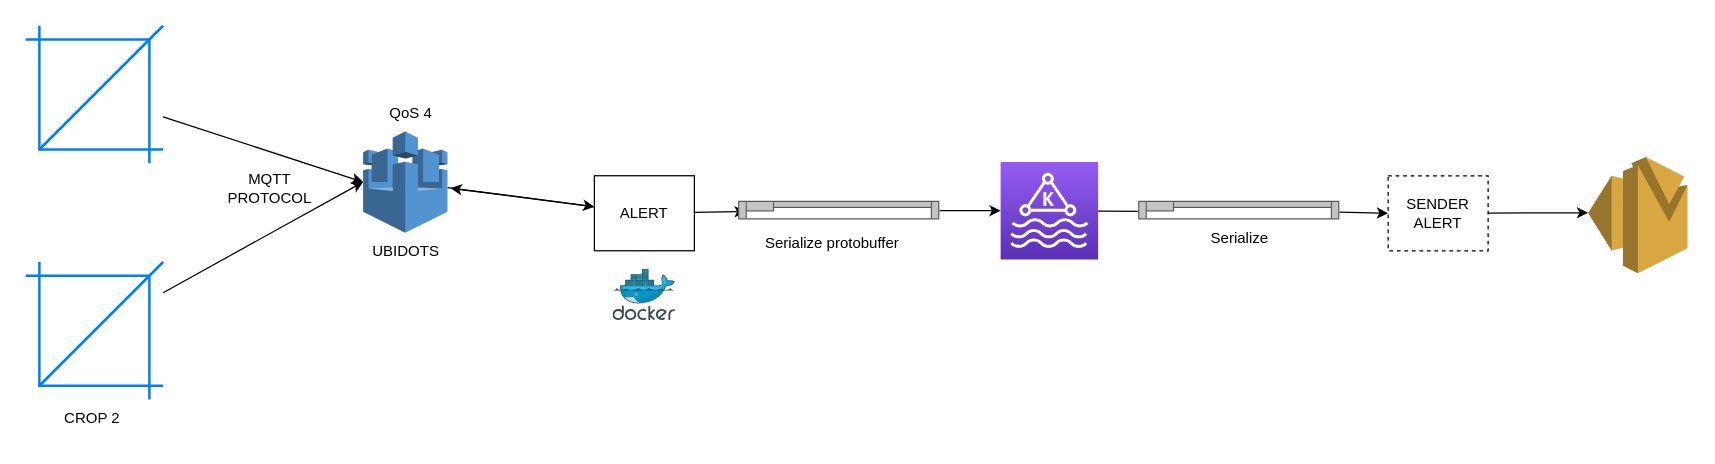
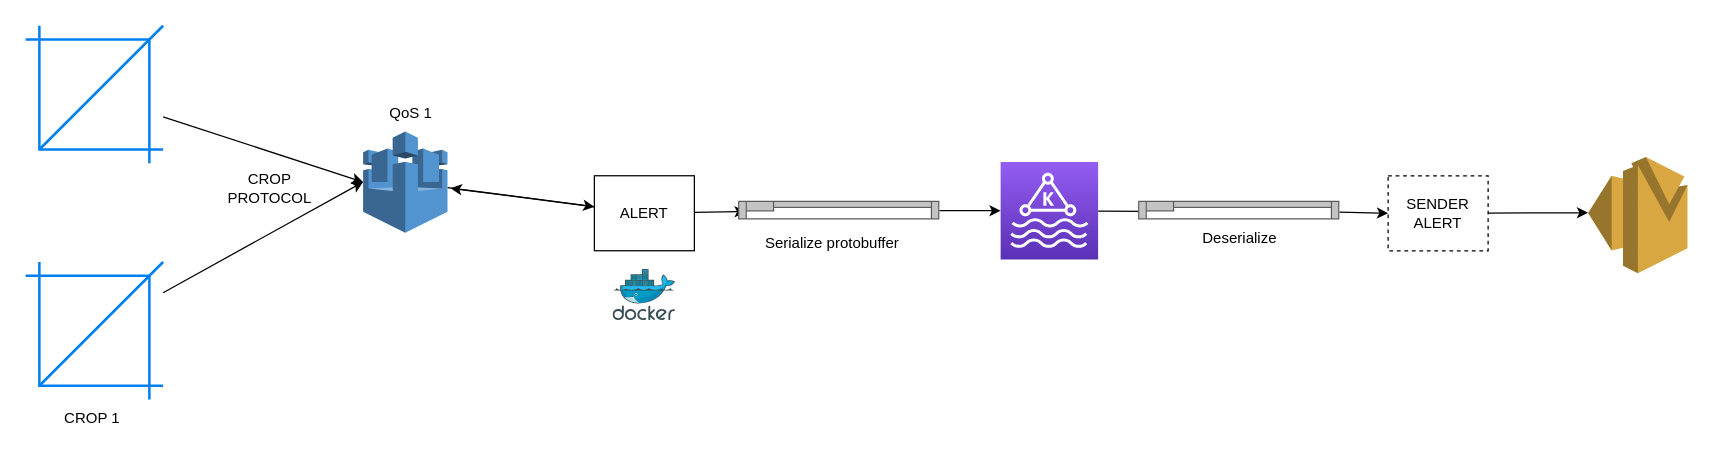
- <mxCell id="15" value="QoS 4" style="text;html=1;align=center;verticalAlign=middle;resizable=0;points=[];autosize=1;strokeColor=none;fillColor=none;" vertex="1" parent="1"><mxGeometry x="297.5" y="74.5" width="60" height="30" as="geometry" /></mxCell>
+ <mxCell id="15" value="QoS 1" style="text;html=1;align=center;verticalAlign=middle;resizable=0;points=[];autosize=1;strokeColor=none;fillColor=none;" vertex="1" parent="1"><mxGeometry x="297.5" y="74.5" width="60" height="30" as="geometry" /></mxCell>
- <mxCell id="10" value="MQTT &lt;br&gt;PROTOCOL" style="text;html=1;align=center;verticalAlign=middle;resizable=0;points=[];autosize=1;strokeColor=none;fillColor=none;" vertex="1" parent="1"><mxGeometry x="170" y="130" width="90" height="40" as="geometry" /></mxCell>
+ <mxCell id="10" value="CROP &lt;br&gt;PROTOCOL" style="text;html=1;align=center;verticalAlign=middle;resizable=0;points=[];autosize=1;strokeColor=none;fillColor=none;" vertex="1" parent="1"><mxGeometry x="170" y="130" width="90" height="40" as="geometry" /></mxCell>
- <mxCell id="25" value="Serialize" style="text;html=1;align=center;verticalAlign=middle;resizable=0;points=[];autosize=1;strokeColor=none;fillColor=none;" vertex="1" parent="1"><mxGeometry x="950.5" y="175" width="80" height="30" as="geometry" /></mxCell>
+ <mxCell id="25" value="Deserialize" style="text;html=1;align=center;verticalAlign=middle;resizable=0;points=[];autosize=1;strokeColor=none;fillColor=none;" vertex="1" parent="1"><mxGeometry x="950.5" y="175" width="80" height="30" as="geometry" /></mxCell>
- <mxCell id="9" value="UBIDOTS" style="text;html=1;align=center;verticalAlign=middle;resizable=0;points=[];autosize=1;strokeColor=none;fillColor=none;" vertex="1" parent="1"><mxGeometry x="283.75" y="185.5" width="80" height="30" as="geometry" /></mxCell>
- <mxCell id="4" value="CROP 2" style="text;html=1;align=center;verticalAlign=middle;resizable=0;points=[];autosize=1;strokeColor=none;fillColor=none;" vertex="1" parent="1"><mxGeometry x="37.75" y="319" width="70" height="30" as="geometry" /></mxCell>
+ <mxCell id="4" value="CROP 1" style="text;html=1;align=center;verticalAlign=middle;resizable=0;points=[];autosize=1;strokeColor=none;fillColor=none;" vertex="1" parent="1"><mxGeometry x="37.75" y="319" width="70" height="30" as="geometry" /></mxCell>
